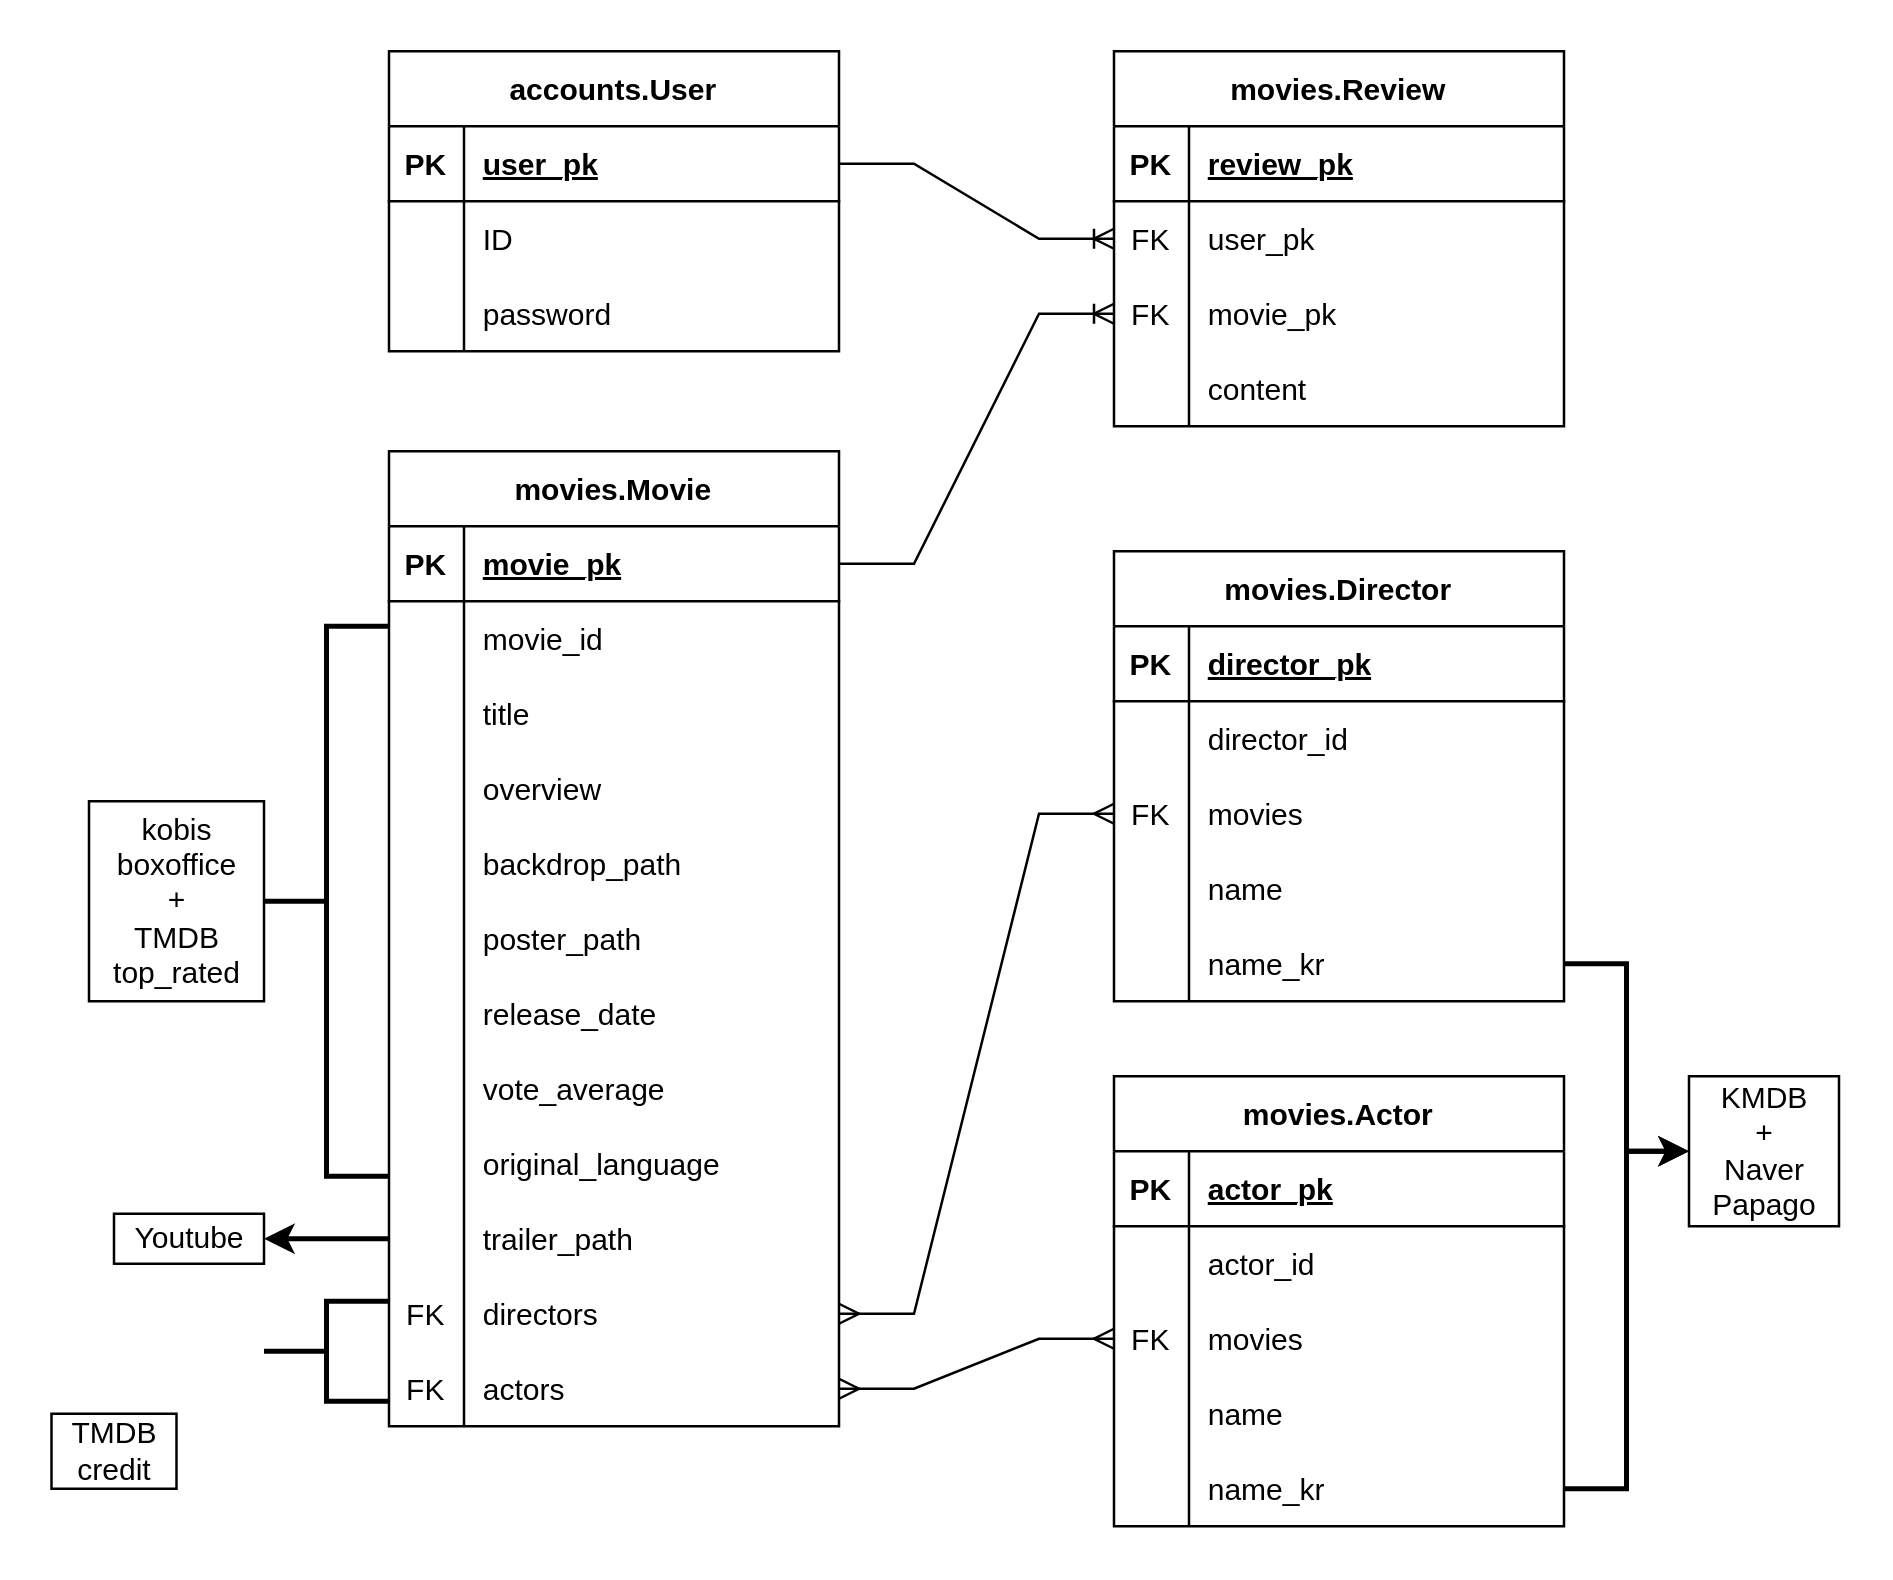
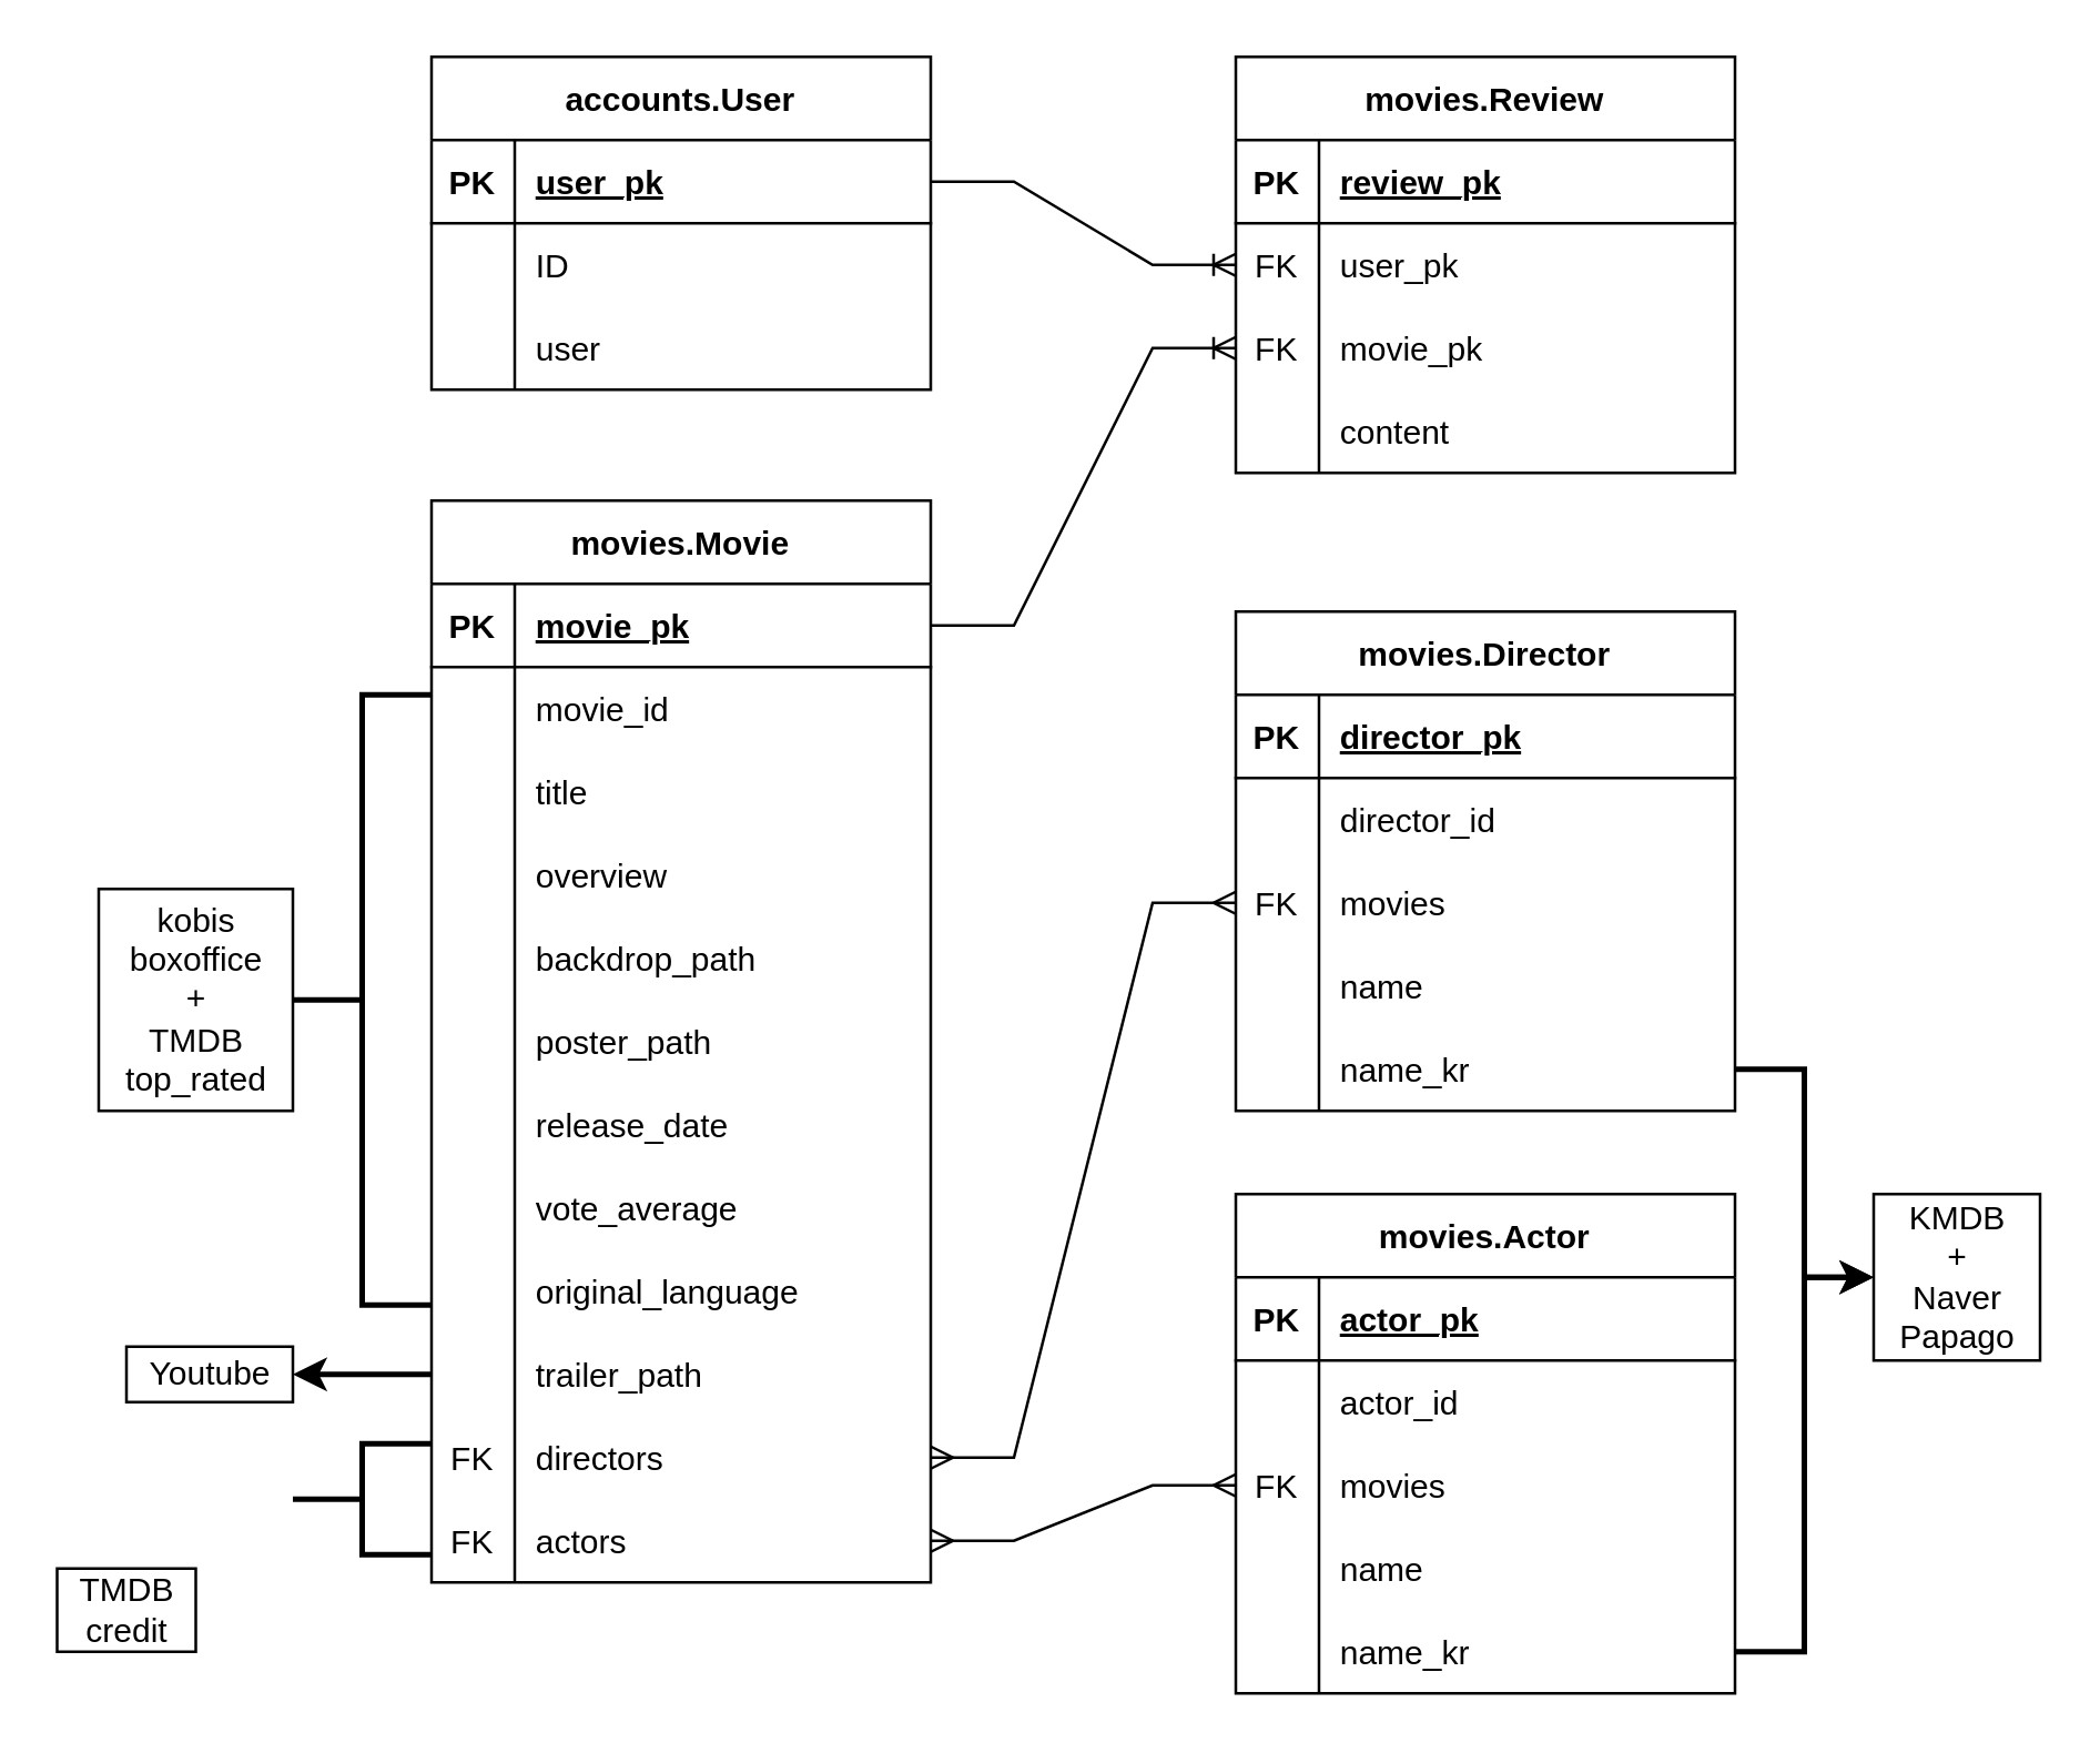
- <mxCell id="11" value="password" style="shape=partialRectangle;connectable=0;fillColor=none;top=0;left=0;bottom=0;right=0;align=left;spacingLeft=6;overflow=hidden;" parent="9" vertex="1"><mxGeometry x="30" width="150" height="30" as="geometry"><mxRectangle width="150" height="30" as="alternateBounds" /></mxGeometry></mxCell>
+ <mxCell id="11" value="user" style="shape=partialRectangle;connectable=0;fillColor=none;top=0;left=0;bottom=0;right=0;align=left;spacingLeft=6;overflow=hidden;" parent="9" vertex="1"><mxGeometry x="30" width="150" height="30" as="geometry"><mxRectangle width="150" height="30" as="alternateBounds" /></mxGeometry></mxCell>
